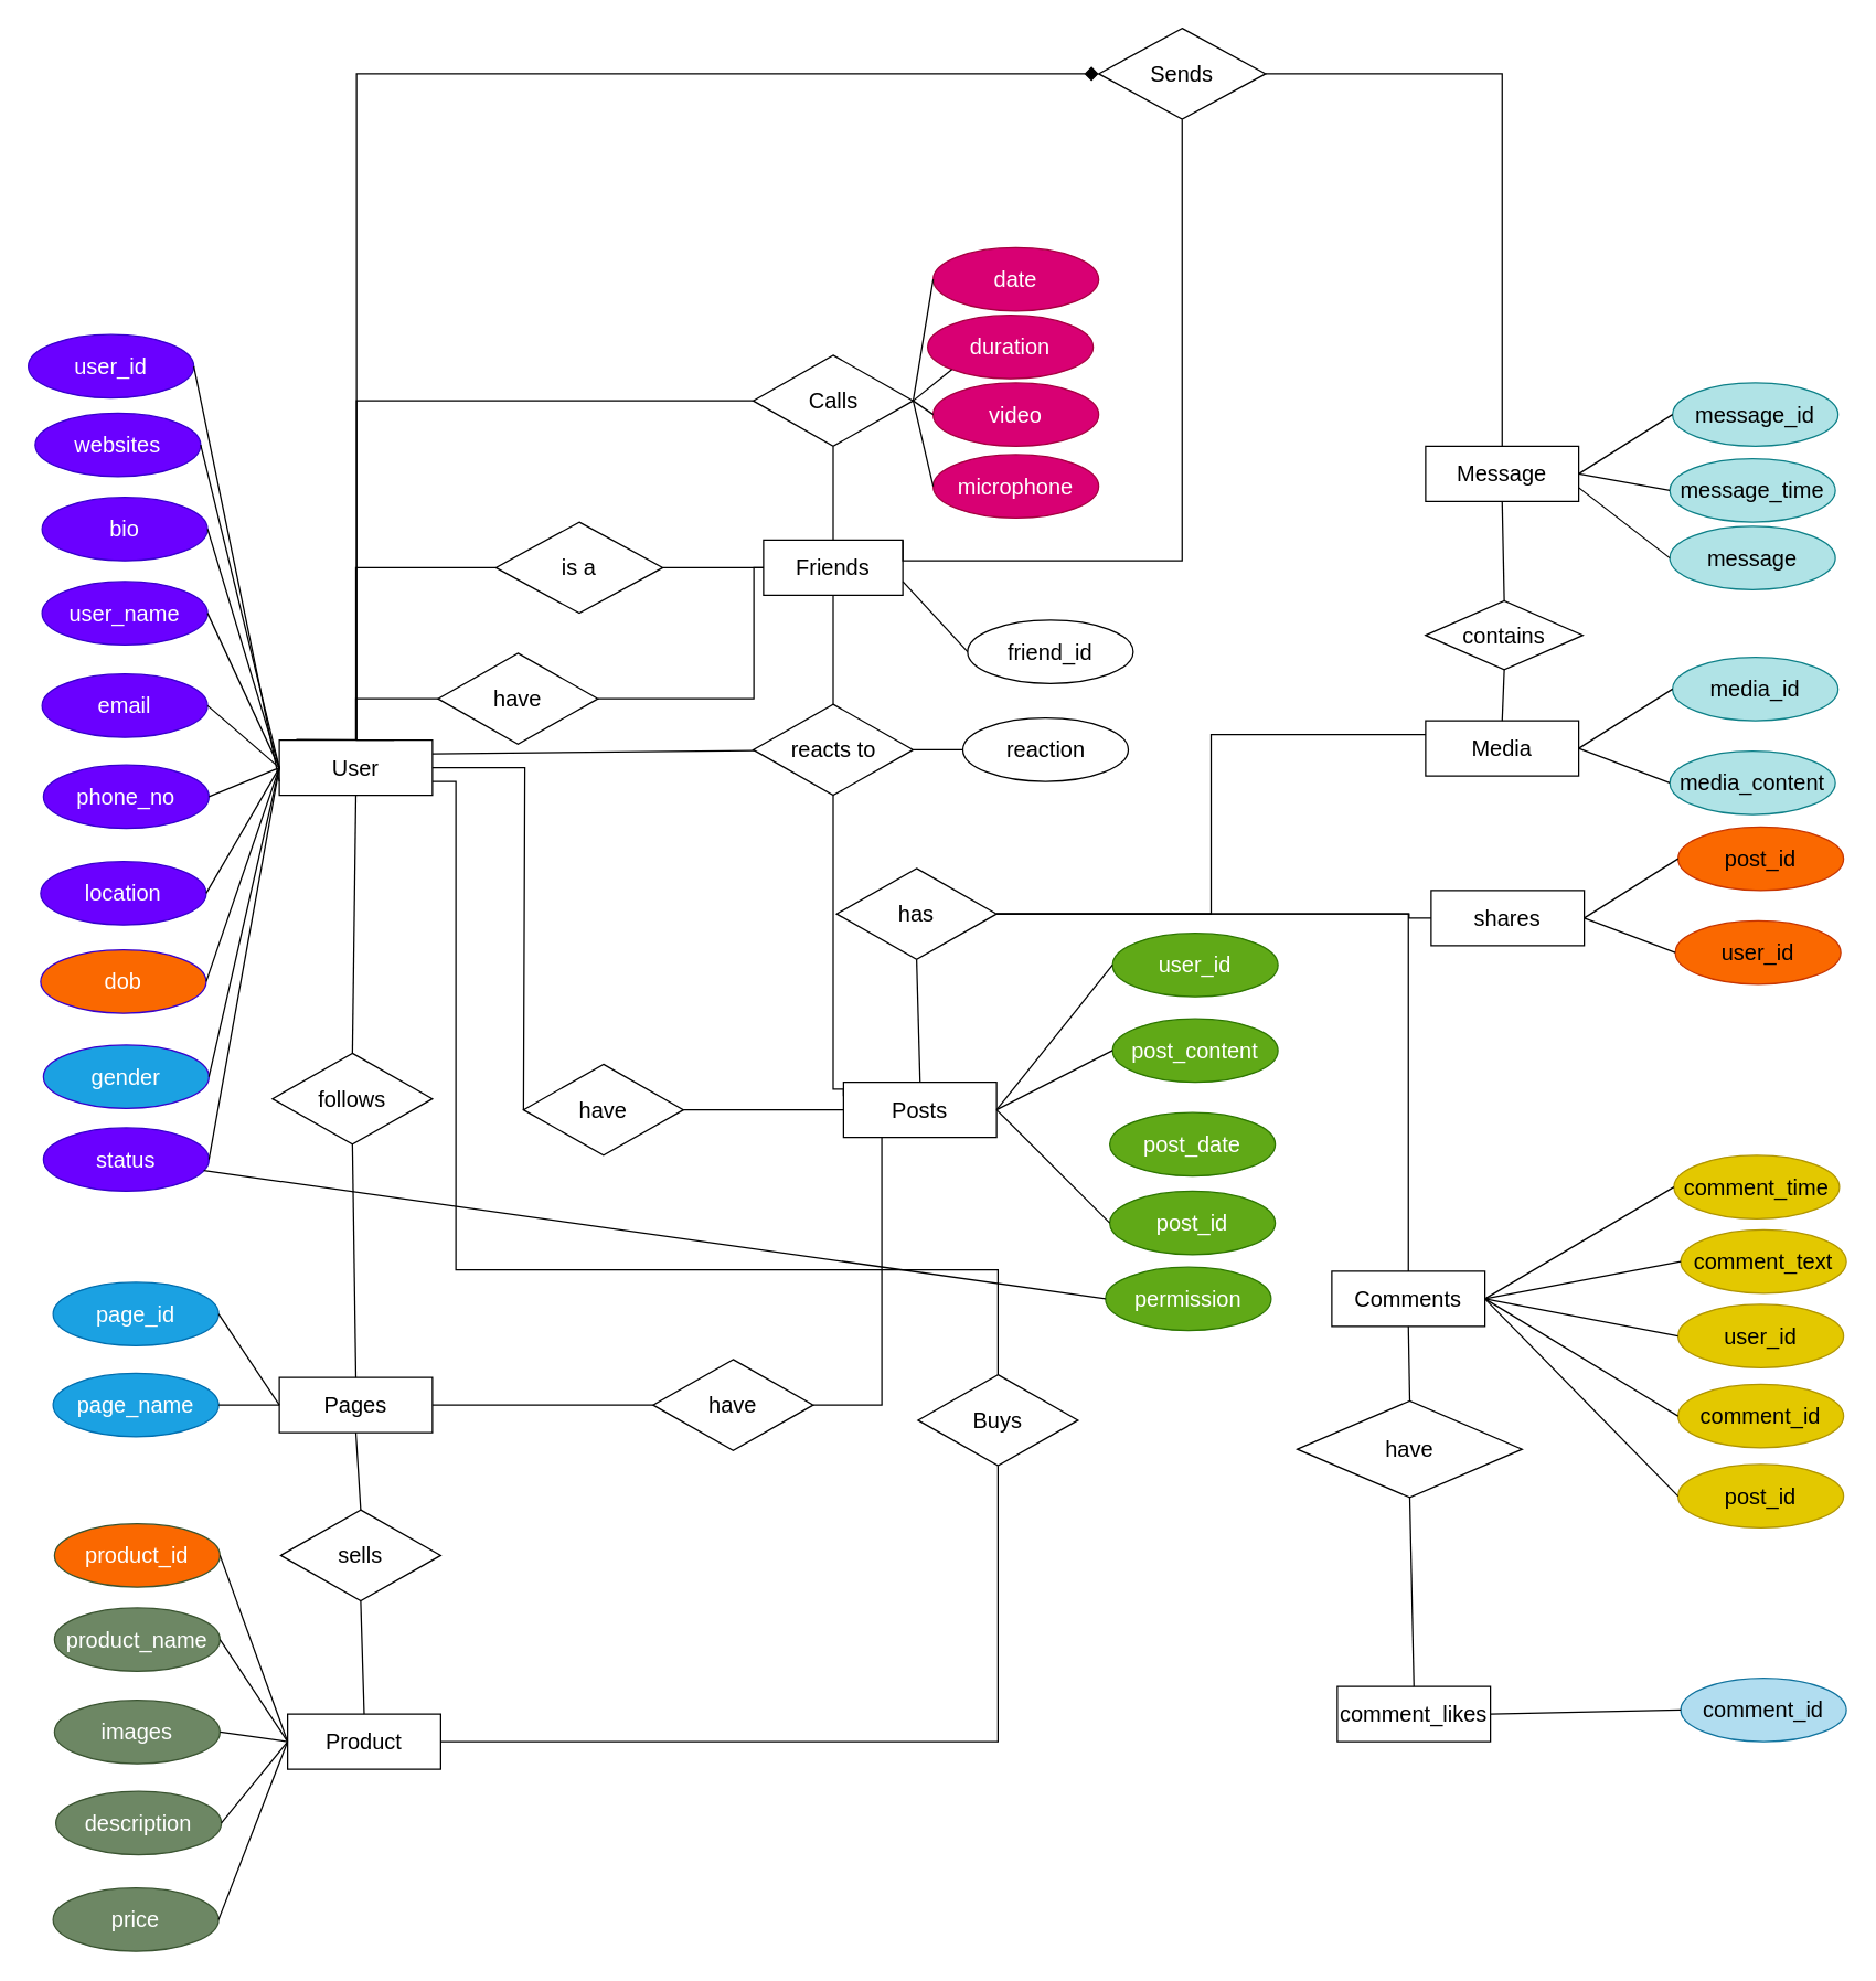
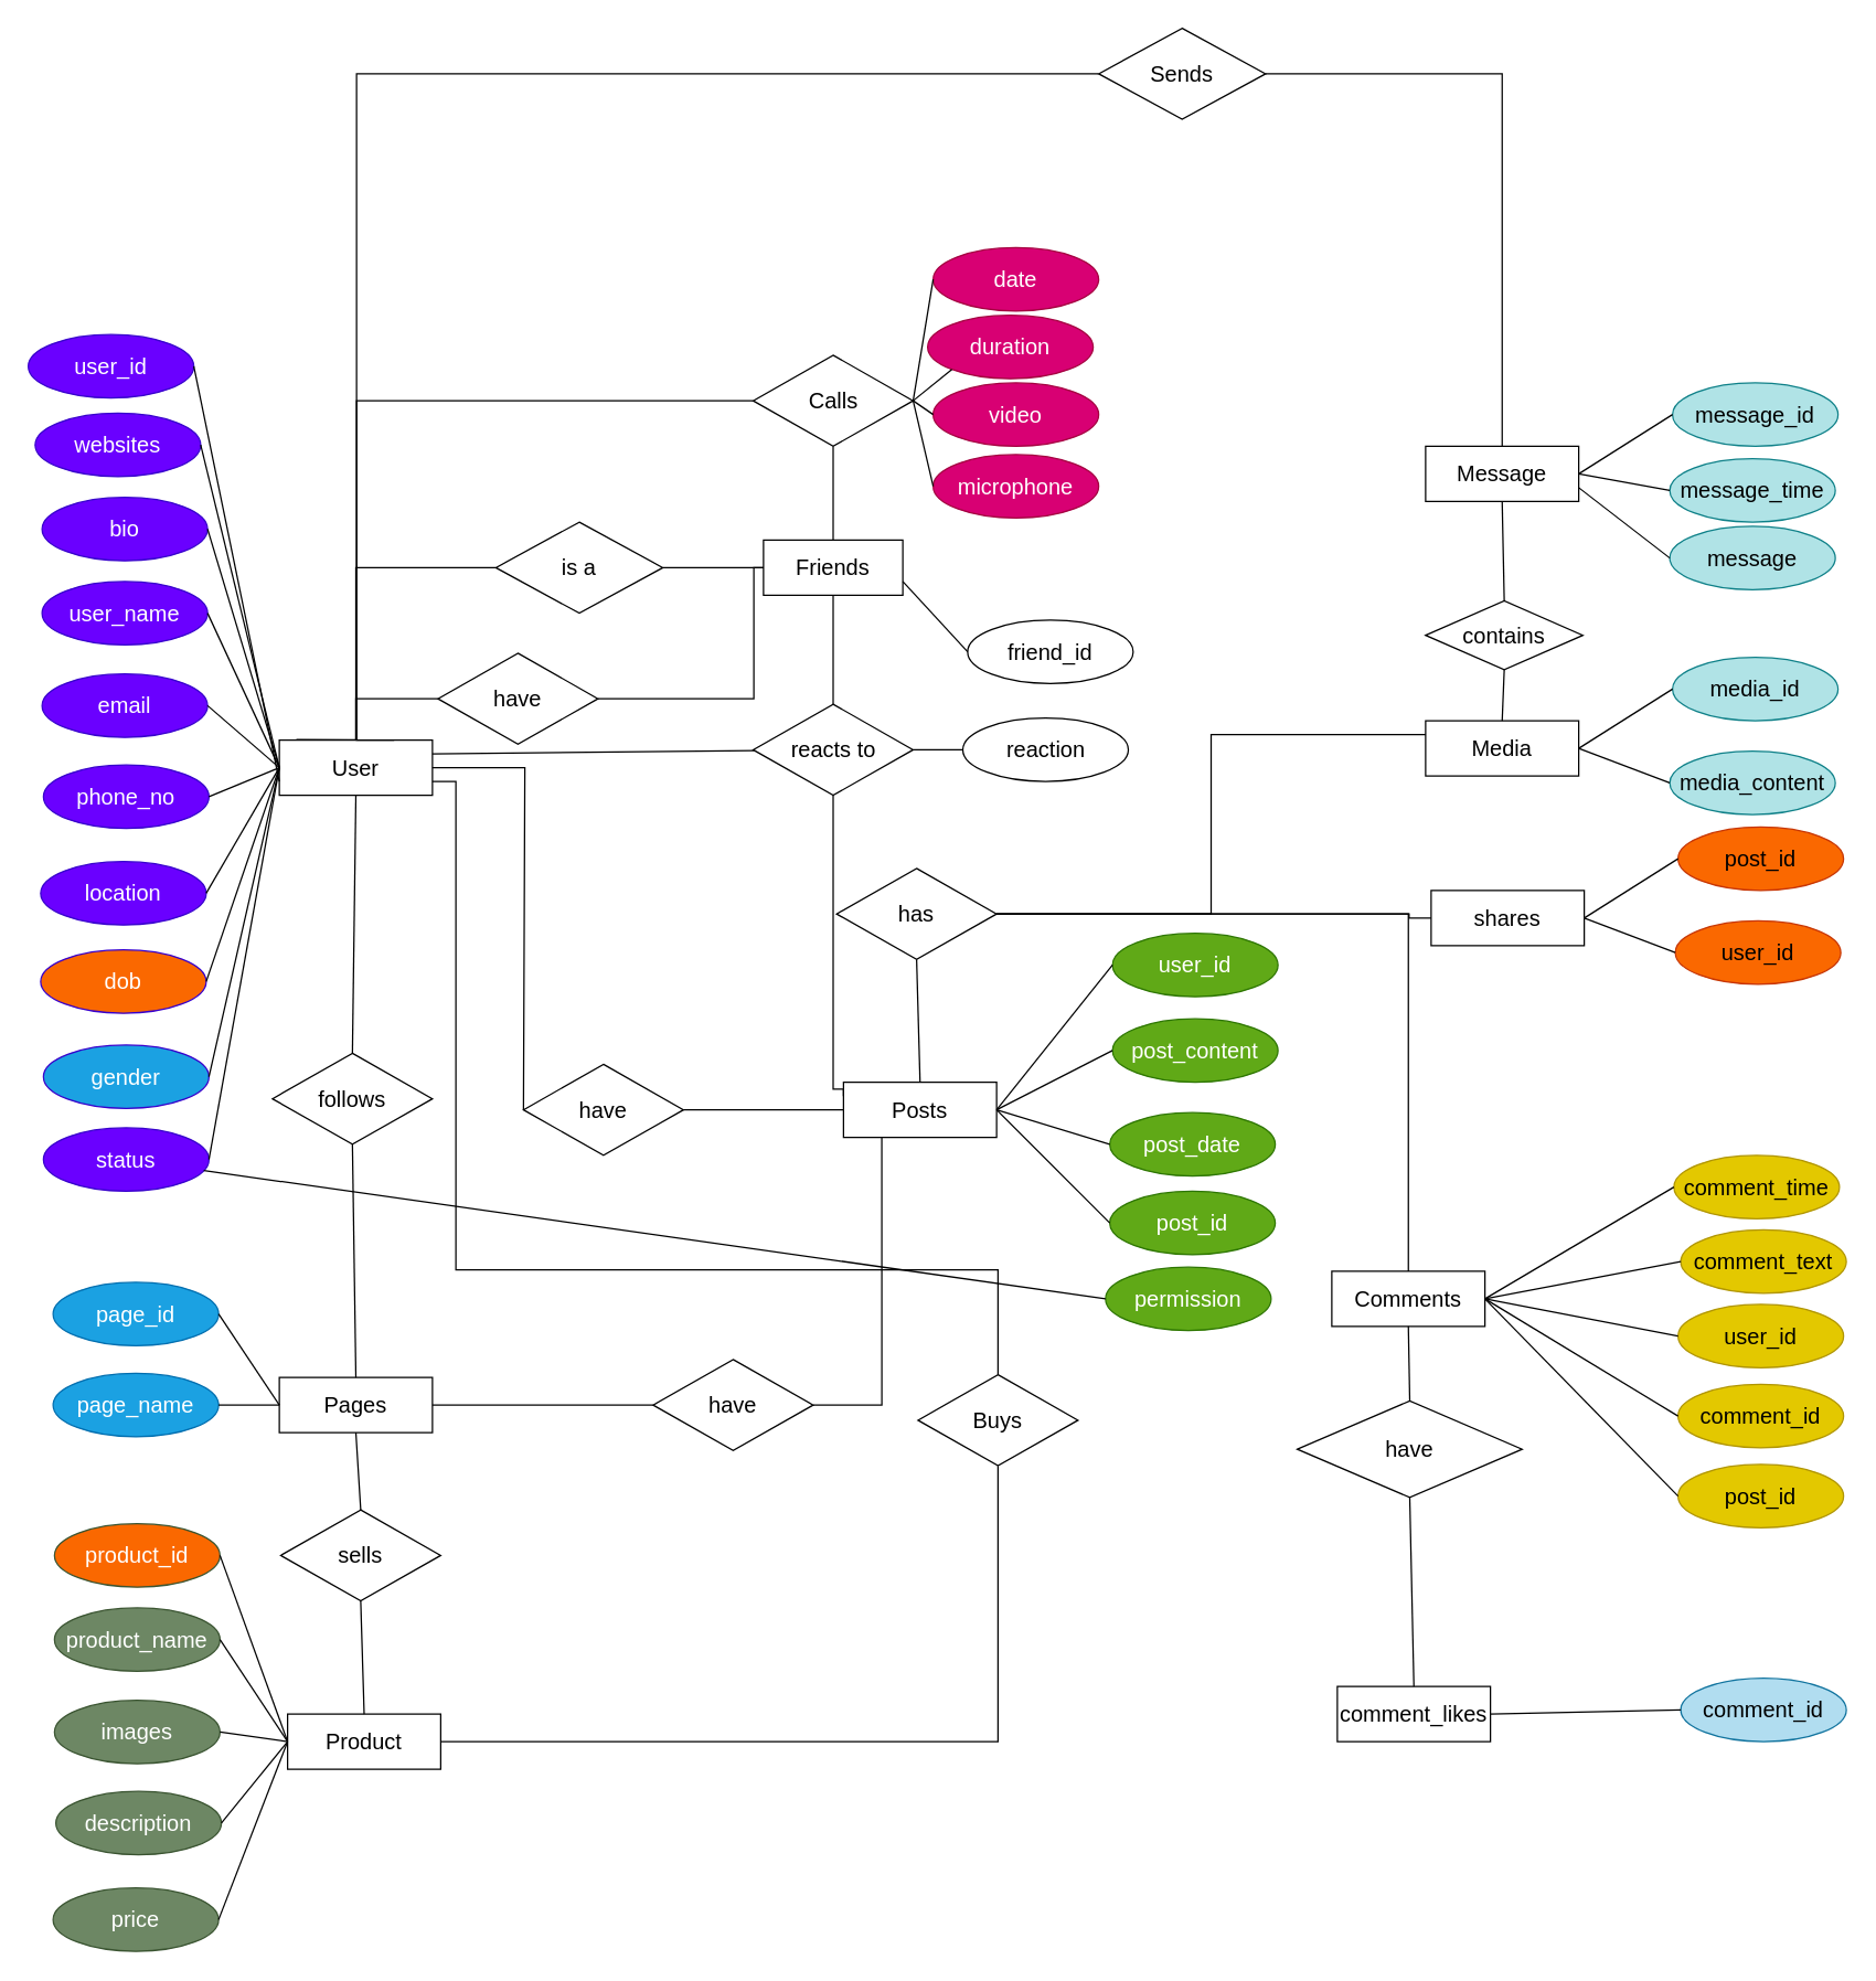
- <mxCell id="123" value="" style="endArrow=diamond;html=1;rounded=0;fontSize=12;startSize=8;endSize=8;entryX=0;entryY=0.5;entryDx=0;entryDy=0;exitX=0.111;exitY=-0.008;exitDx=0;exitDy=0;edgeStyle=orthogonalEdgeStyle;exitPerimeter=0;" parent="1" source="4" target="122" edge="1"><mxGeometry width="50" height="50" relative="1" as="geometry"><mxPoint x="695" y="178" as="sourcePoint" /><mxPoint x="739" y="128" as="targetPoint" /><Array as="points"><mxPoint x="258" y="536" /><mxPoint x="258" y="53" /></Array></mxGeometry></mxCell>
+ <mxCell id="123" value="" style="endArrow=none;html=1;rounded=0;fontSize=12;startSize=8;endSize=8;entryX=0;entryY=0.5;entryDx=0;entryDy=0;exitX=0.111;exitY=-0.008;exitDx=0;exitDy=0;edgeStyle=orthogonalEdgeStyle;exitPerimeter=0;" parent="1" source="4" target="122" edge="1"><mxGeometry width="50" height="50" relative="1" as="geometry"><mxPoint x="695" y="178" as="sourcePoint" /><mxPoint x="739" y="128" as="targetPoint" /><Array as="points"><mxPoint x="258" y="536" /><mxPoint x="258" y="53" /></Array></mxGeometry></mxCell>
- <mxCell id="125" value="" style="endArrow=none;html=1;rounded=0;fontSize=12;startSize=8;endSize=8;exitX=0;exitY=1;exitDx=0;exitDy=0;entryX=0.5;entryY=1;entryDx=0;entryDy=0;edgeStyle=orthogonalEdgeStyle;" parent="1" source="23" target="122" edge="1"><mxGeometry width="50" height="50" relative="1" as="geometry"><mxPoint x="648" y="408" as="sourcePoint" /><mxPoint x="820" y="678" as="targetPoint" /><Array as="points"><mxPoint x="654" y="406" /><mxPoint x="857" y="406" /></Array></mxGeometry></mxCell>
+ <mxCell id="45" value="" style="endArrow=none;html=1;rounded=0;fontSize=12;startSize=8;endSize=8;curved=1;entryX=0;entryY=0.5;entryDx=0;entryDy=0;exitX=1;exitY=0.5;exitDx=0;exitDy=0;" parent="1" source="43" target="44" edge="1"><mxGeometry width="50" height="50" relative="1" as="geometry"><mxPoint x="573" y="818" as="sourcePoint" /><mxPoint x="624" y="596" as="targetPoint" /></mxGeometry></mxCell>
